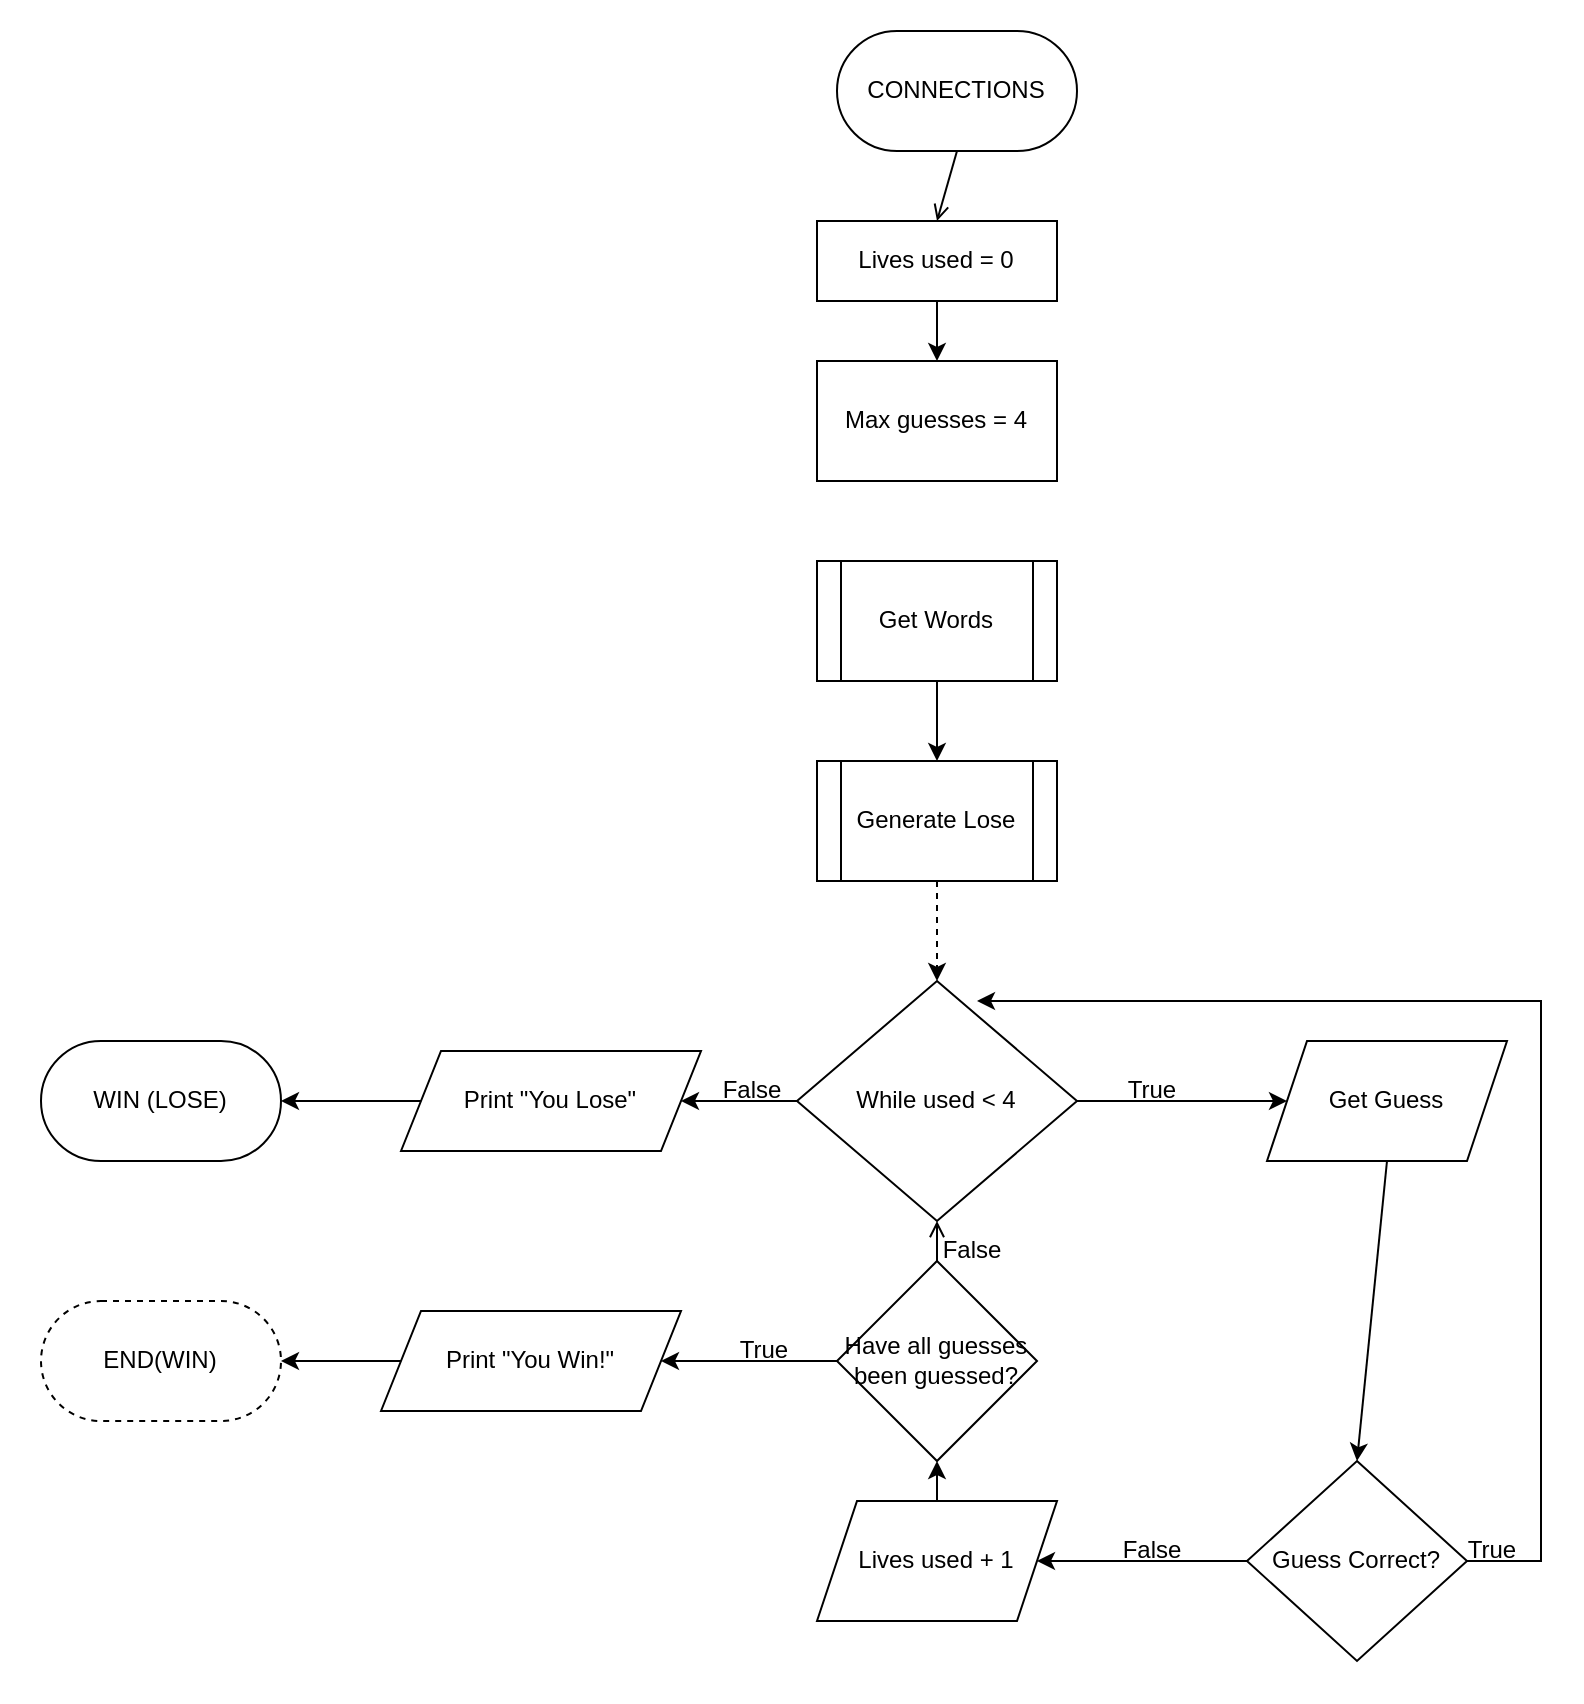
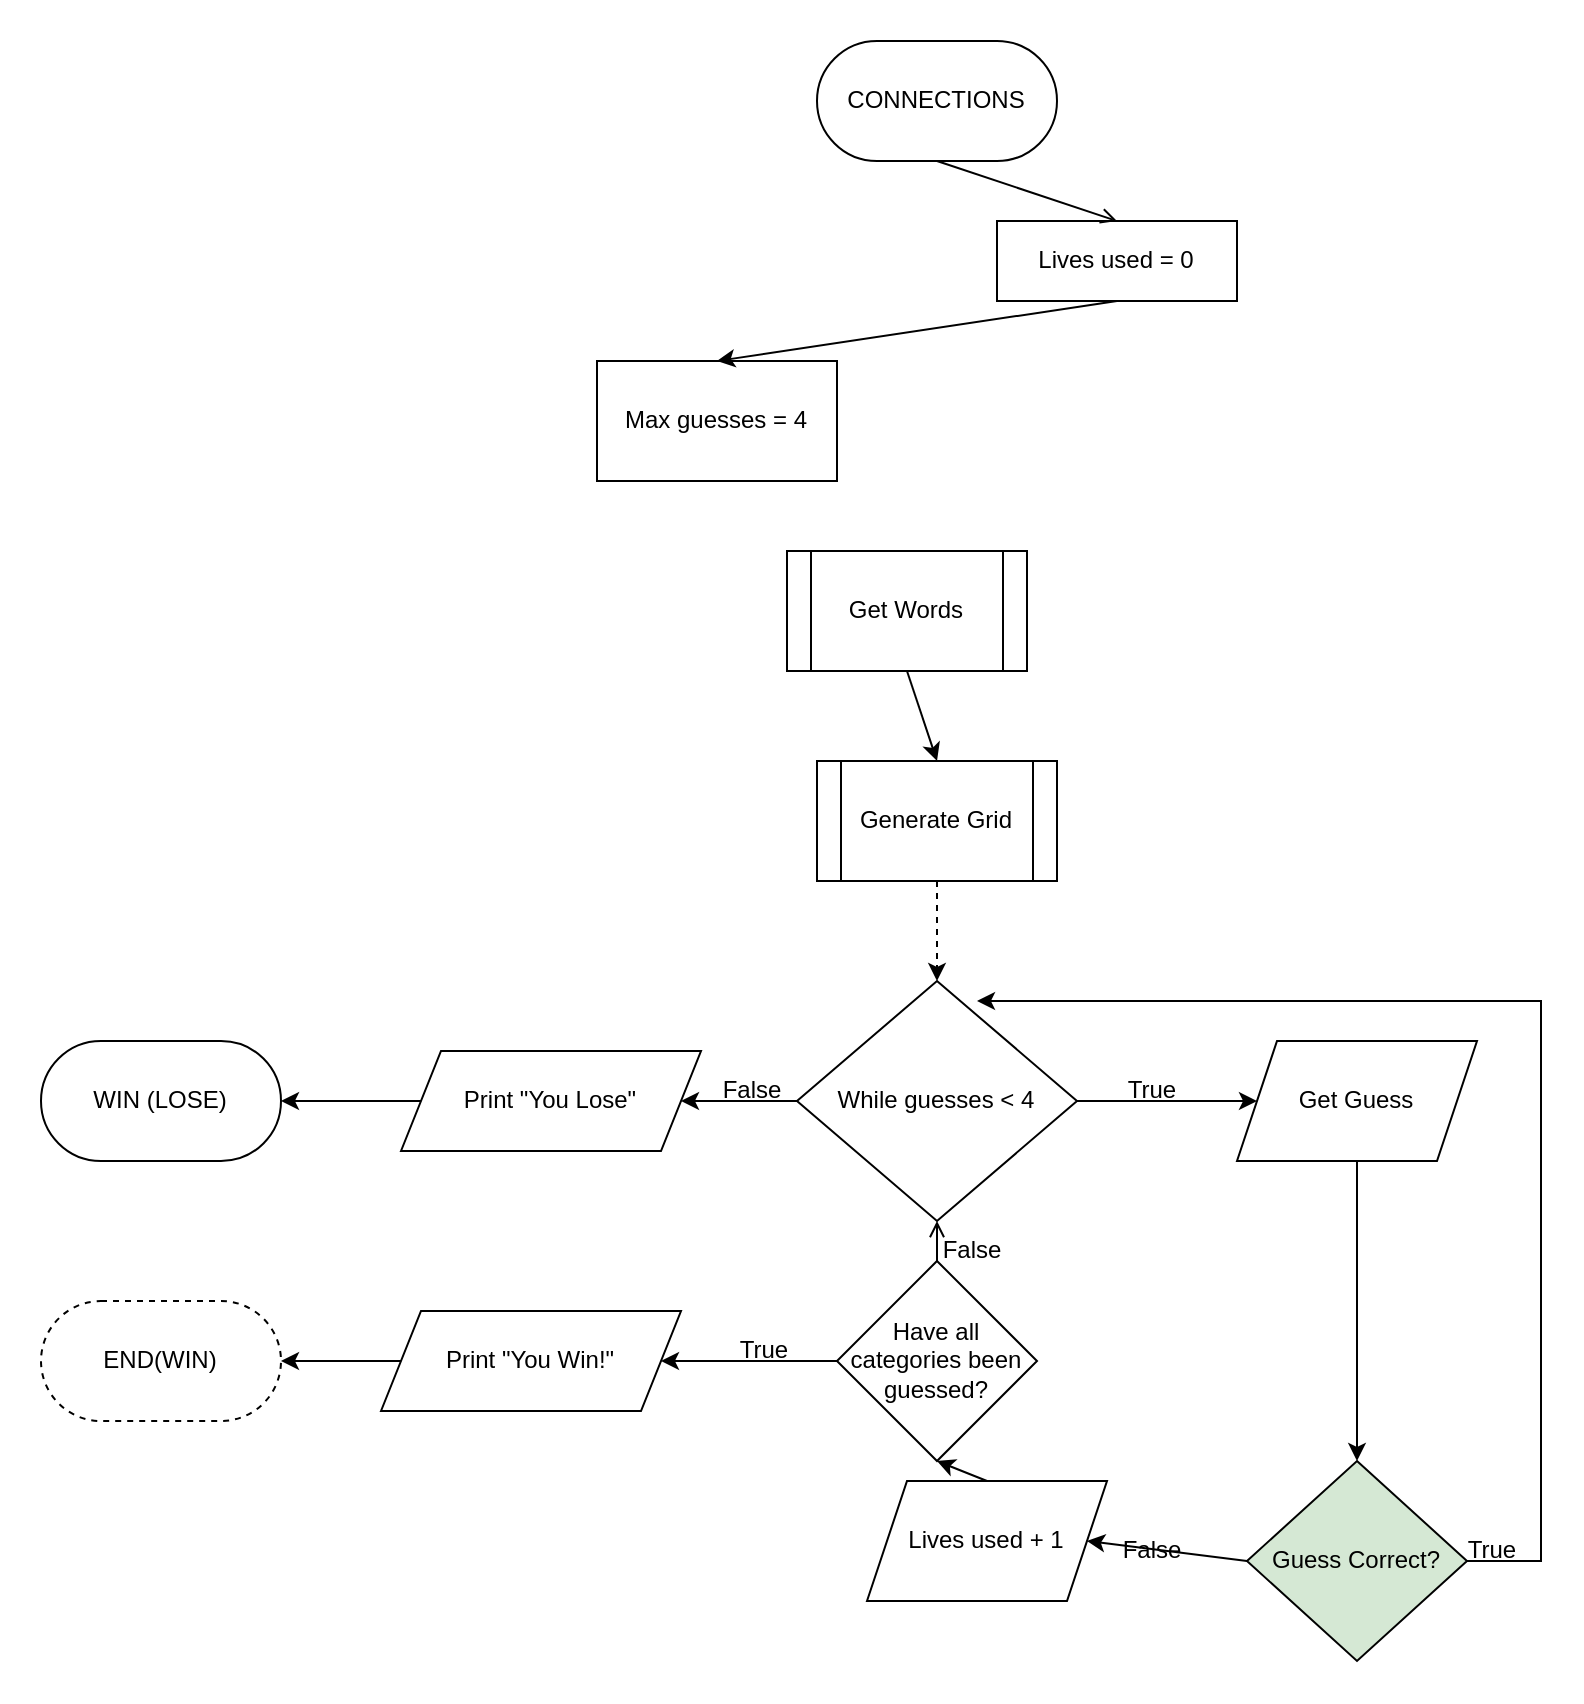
- <mxCell id="2" value="CONNECTIONS" style="rounded=1;whiteSpace=wrap;html=1;arcSize=50;" parent="1" vertex="1"><mxGeometry x="418" y="15" width="120" height="60" as="geometry" /></mxCell>
+ <mxCell id="2" value="CONNECTIONS" style="rounded=1;whiteSpace=wrap;html=1;arcSize=50;" parent="1" vertex="1"><mxGeometry x="408" y="20" width="120" height="60" as="geometry" /></mxCell>
- <mxCell id="3" value="Lives used = 0" style="rounded=0;whiteSpace=wrap;html=1;" parent="1" vertex="1"><mxGeometry x="408" y="110" width="120" height="40" as="geometry" /></mxCell>
+ <mxCell id="3" value="Lives used = 0" style="rounded=0;whiteSpace=wrap;html=1;" parent="1" vertex="1"><mxGeometry x="498" y="110" width="120" height="40" as="geometry" /></mxCell>
- <mxCell id="6" value="Max guesses = 4" style="rounded=0;whiteSpace=wrap;html=1;" parent="1" vertex="1"><mxGeometry x="408" y="180" width="120" height="60" as="geometry" /></mxCell>
+ <mxCell id="6" value="Max guesses = 4" style="rounded=0;whiteSpace=wrap;html=1;" parent="1" vertex="1"><mxGeometry x="298" y="180" width="120" height="60" as="geometry" /></mxCell>
- <mxCell id="4" value="Get Words" style="shape=process;whiteSpace=wrap;html=1;backgroundOutline=1;" parent="1" vertex="1"><mxGeometry x="408" y="280" width="120" height="60" as="geometry" /></mxCell>
+ <mxCell id="4" value="Get Words" style="shape=process;whiteSpace=wrap;html=1;backgroundOutline=1;" parent="1" vertex="1"><mxGeometry x="393" y="275" width="120" height="60" as="geometry" /></mxCell>
- <mxCell id="5" value="Generate Lose" style="shape=process;whiteSpace=wrap;html=1;backgroundOutline=1;" parent="1" vertex="1"><mxGeometry x="408" y="380" width="120" height="60" as="geometry" /></mxCell>
+ <mxCell id="5" value="Generate Grid" style="shape=process;whiteSpace=wrap;html=1;backgroundOutline=1;" parent="1" vertex="1"><mxGeometry x="408" y="380" width="120" height="60" as="geometry" /></mxCell>
- <mxCell id="7" value="While used &amp;lt; 4" style="rhombus;whiteSpace=wrap;html=1;" parent="1" vertex="1"><mxGeometry x="398" y="490" width="140" height="120" as="geometry" /></mxCell>
+ <mxCell id="7" value="While guesses &amp;lt; 4" style="rhombus;whiteSpace=wrap;html=1;" parent="1" vertex="1"><mxGeometry x="398" y="490" width="140" height="120" as="geometry" /></mxCell>
- <mxCell id="8" value="Get Guess" style="shape=parallelogram;perimeter=parallelogramPerimeter;whiteSpace=wrap;html=1;fixedSize=1;" parent="1" vertex="1"><mxGeometry x="633" y="520" width="120" height="60" as="geometry" /></mxCell>
+ <mxCell id="8" value="Get Guess" style="shape=parallelogram;perimeter=parallelogramPerimeter;whiteSpace=wrap;html=1;fixedSize=1;" parent="1" vertex="1"><mxGeometry x="618" y="520" width="120" height="60" as="geometry" /></mxCell>
- <mxCell id="21" value="Have all guesses been guessed?" style="rhombus;whiteSpace=wrap;html=1;" parent="1" vertex="1"><mxGeometry x="418" y="630" width="100" height="100" as="geometry" /></mxCell>
+ <mxCell id="21" value="Have all categories been guessed?" style="rhombus;whiteSpace=wrap;html=1;" parent="1" vertex="1"><mxGeometry x="418" y="630" width="100" height="100" as="geometry" /></mxCell>
- <mxCell id="11" value="Lives used + 1" style="shape=parallelogram;perimeter=parallelogramPerimeter;whiteSpace=wrap;html=1;fixedSize=1;" parent="1" vertex="1"><mxGeometry x="408" y="750" width="120" height="60" as="geometry" /></mxCell>
+ <mxCell id="11" value="Lives used + 1" style="shape=parallelogram;perimeter=parallelogramPerimeter;whiteSpace=wrap;html=1;fixedSize=1;" parent="1" vertex="1"><mxGeometry x="433" y="740" width="120" height="60" as="geometry" /></mxCell>
- <mxCell id="9" value="Guess Correct?" style="rhombus;whiteSpace=wrap;html=1;" parent="1" vertex="1"><mxGeometry x="623" y="730" width="110" height="100" as="geometry" /></mxCell>
+ <mxCell id="9" value="Guess Correct?" style="rhombus;whiteSpace=wrap;html=1;fillColor=#d5e8d4;" parent="1" vertex="1"><mxGeometry x="623" y="730" width="110" height="100" as="geometry" /></mxCell>
